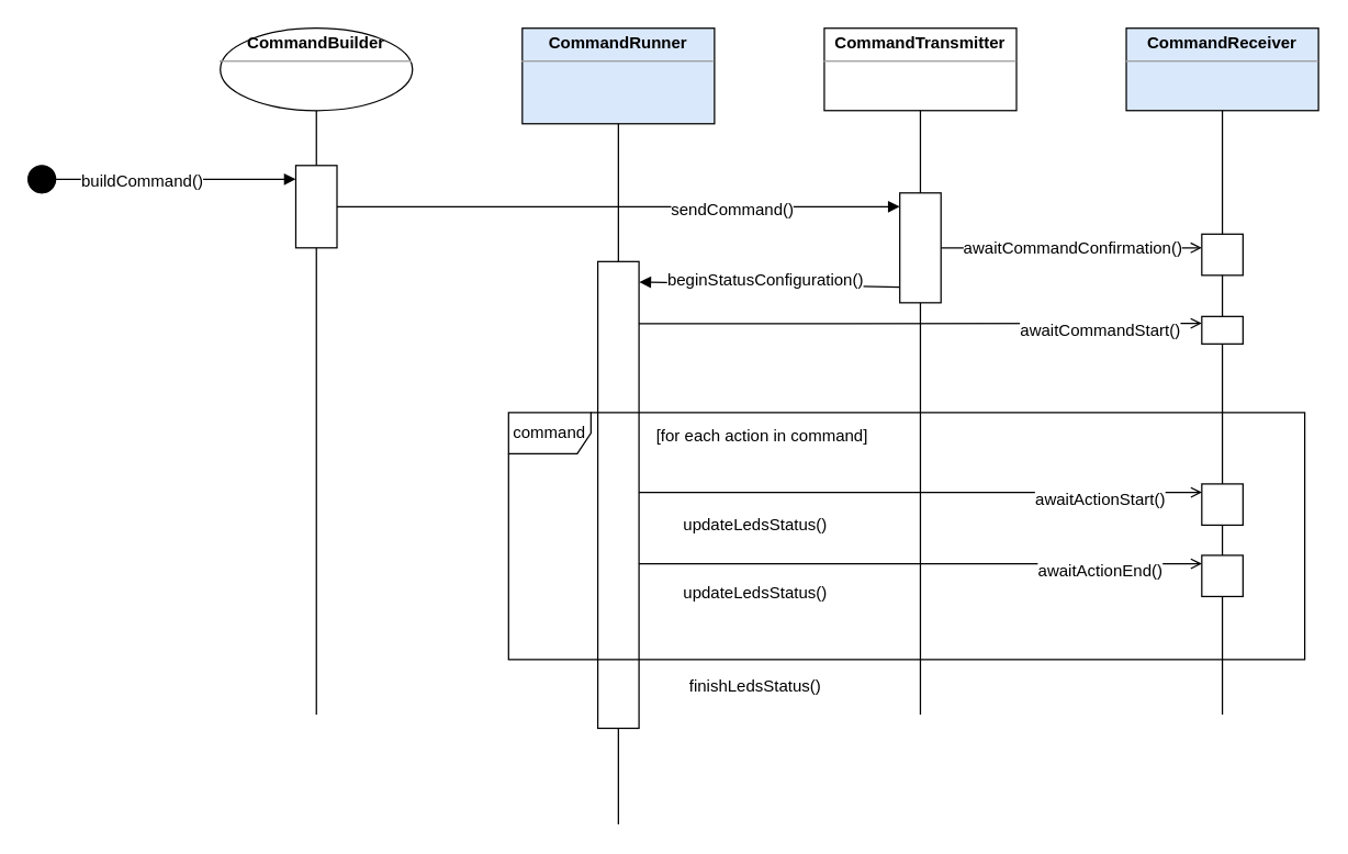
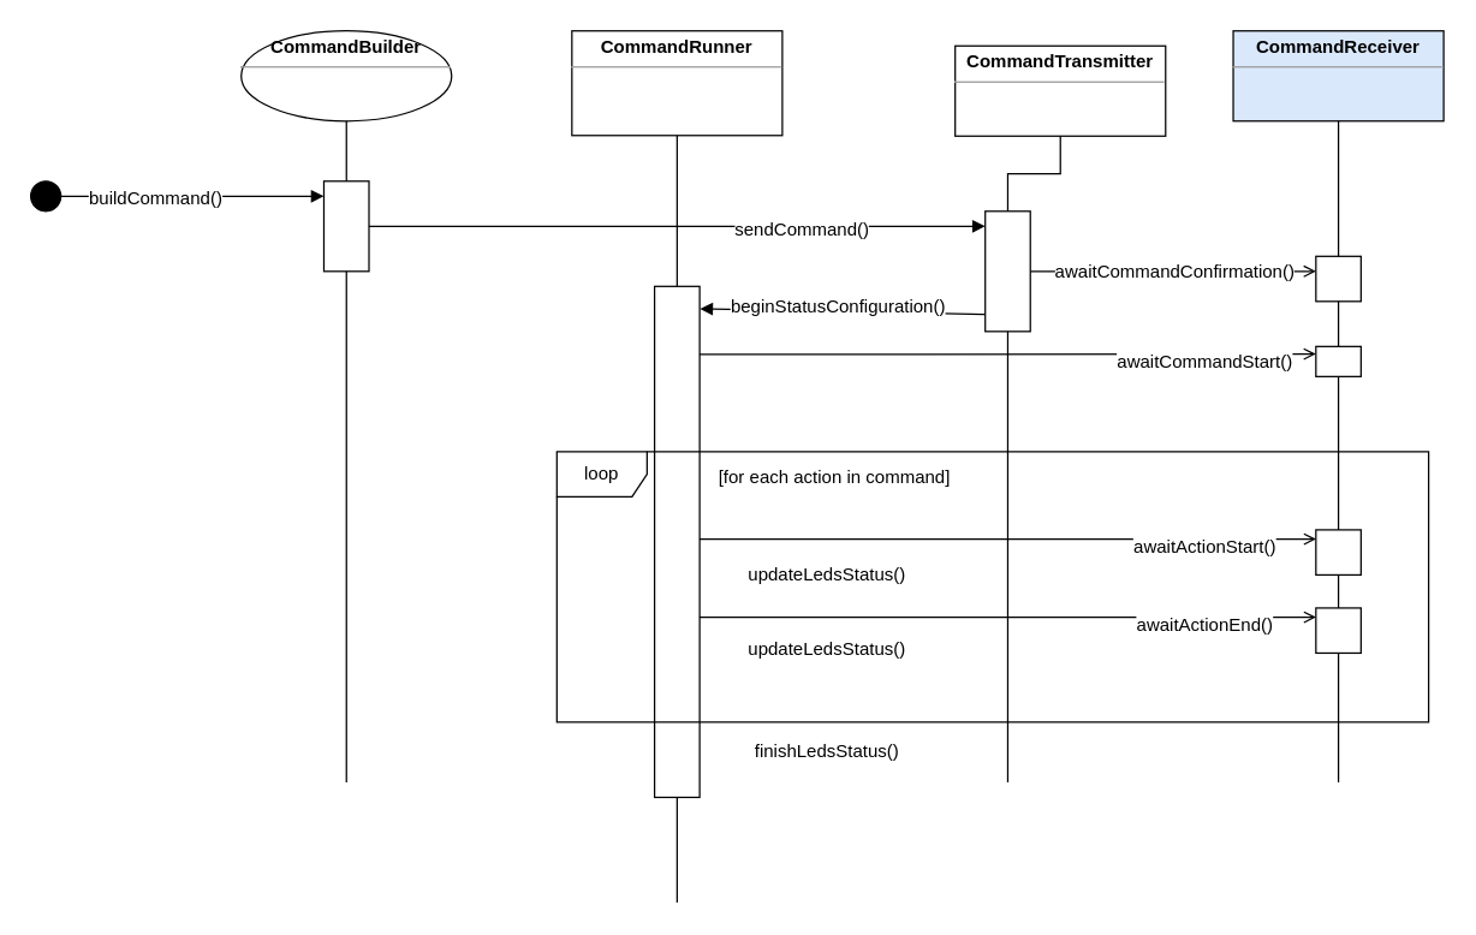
- <mxCell id="43" value="&lt;p style=&quot;margin: 0px ; margin-top: 4px ; text-align: center&quot;&gt;&lt;b&gt;CommandTransmitter&lt;/b&gt;&lt;br&gt;&lt;/p&gt;&lt;hr size=&quot;1&quot;&gt;&lt;div style=&quot;height: 2px&quot;&gt;&lt;/div&gt;" style="verticalAlign=top;align=left;overflow=fill;fontSize=12;fontFamily=Helvetica;html=1;" parent="41" vertex="1"><mxGeometry width="140" height="60" as="geometry" /></mxCell>
+ <mxCell id="43" value="&lt;p style=&quot;margin: 0px ; margin-top: 4px ; text-align: center&quot;&gt;&lt;b&gt;CommandTransmitter&lt;/b&gt;&lt;br&gt;&lt;/p&gt;&lt;hr size=&quot;1&quot;&gt;&lt;div style=&quot;height: 2px&quot;&gt;&lt;/div&gt;" style="verticalAlign=top;align=left;overflow=fill;fontSize=12;fontFamily=Helvetica;html=1;" parent="41" vertex="1"><mxGeometry x="35" y="10" width="140" height="60" as="geometry" /></mxCell>
- <mxCell id="4" value="&lt;p style=&quot;margin: 0px ; margin-top: 4px ; text-align: center&quot;&gt;&lt;b&gt;CommandRunner&lt;/b&gt;&lt;br&gt;&lt;/p&gt;&lt;hr size=&quot;1&quot;&gt;&lt;div style=&quot;height: 2px&quot;&gt;&lt;/div&gt;" style="verticalAlign=top;align=left;overflow=fill;fontSize=12;fontFamily=Helvetica;html=1;fillColor=#dae8fc;" parent="2" vertex="1"><mxGeometry width="140" height="69.6" as="geometry" /></mxCell>
+ <mxCell id="4" value="&lt;p style=&quot;margin: 0px ; margin-top: 4px ; text-align: center&quot;&gt;&lt;b&gt;CommandRunner&lt;/b&gt;&lt;br&gt;&lt;/p&gt;&lt;hr size=&quot;1&quot;&gt;&lt;div style=&quot;height: 2px&quot;&gt;&lt;/div&gt;" style="verticalAlign=top;align=left;overflow=fill;fontSize=12;fontFamily=Helvetica;html=1;" parent="2" vertex="1"><mxGeometry width="140" height="69.6" as="geometry" /></mxCell>
- <mxCell id="46" value="command" style="shape=umlFrame;whiteSpace=wrap;html=1;" parent="41" vertex="1"><mxGeometry x="-230" y="280" width="580" height="180" as="geometry" /></mxCell>
+ <mxCell id="46" value="loop" style="shape=umlFrame;whiteSpace=wrap;html=1;" parent="41" vertex="1"><mxGeometry x="-230" y="280" width="580" height="180" as="geometry" /></mxCell>
